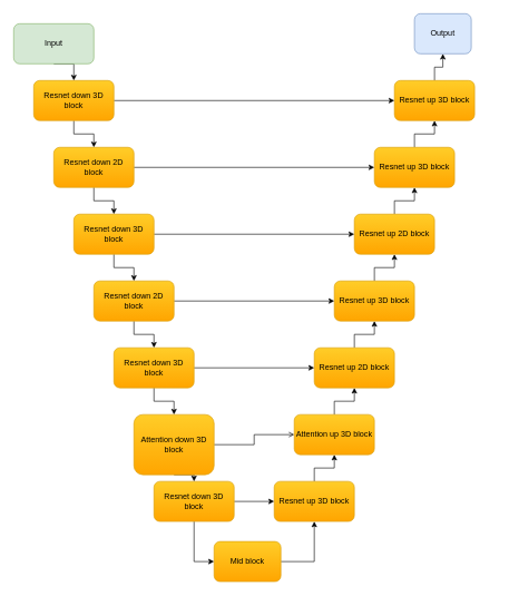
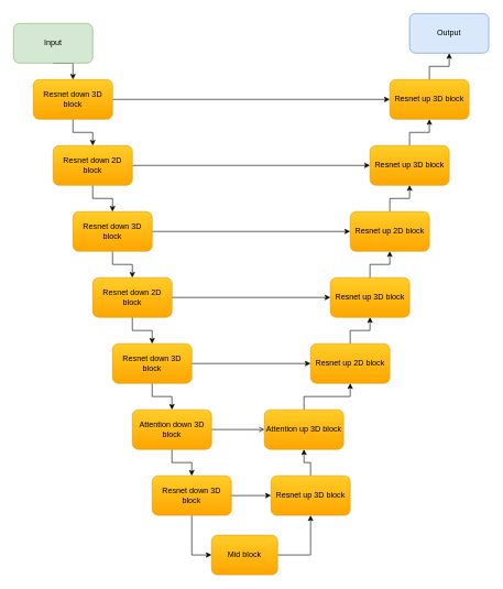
- <mxCell id="10" value="Output" style="rounded=1;whiteSpace=wrap;html=1;fillColor=#dae8fc;strokeColor=#6c8ebf;" parent="1" vertex="1"><mxGeometry x="620" y="20" width="85" height="60" as="geometry" /></mxCell>
+ <mxCell id="10" value="Output" style="rounded=1;whiteSpace=wrap;html=1;fillColor=#dae8fc;strokeColor=#6c8ebf;" parent="1" vertex="1"><mxGeometry x="620" y="20" width="120" height="60" as="geometry" /></mxCell>
- <mxCell id="31" value="Attention up 3D block" style="rounded=1;whiteSpace=wrap;html=1;fillColor=#ffcd28;strokeColor=#d79b00;gradientColor=#ffa500;" vertex="1" parent="1"><mxGeometry x="440" y="620" width="120" height="60" as="geometry" /></mxCell>
+ <mxCell id="31" value="Attention up 3D block" style="rounded=1;whiteSpace=wrap;html=1;fillColor=#ffcd28;strokeColor=#d79b00;gradientColor=#ffa500;" vertex="1" parent="1"><mxGeometry x="400" y="620" width="120" height="60" as="geometry" /></mxCell>
- <mxCell id="25" value="Attention down 3D block" style="rounded=1;whiteSpace=wrap;html=1;fillColor=#ffcd28;strokeColor=#d79b00;gradientColor=#ffa500;" vertex="1" parent="1"><mxGeometry x="200" y="620" width="120" height="90" as="geometry" /></mxCell>
+ <mxCell id="25" value="Attention down 3D block" style="rounded=1;whiteSpace=wrap;html=1;fillColor=#ffcd28;strokeColor=#d79b00;gradientColor=#ffa500;" vertex="1" parent="1"><mxGeometry x="200" y="620" width="120" height="60" as="geometry" /></mxCell>
